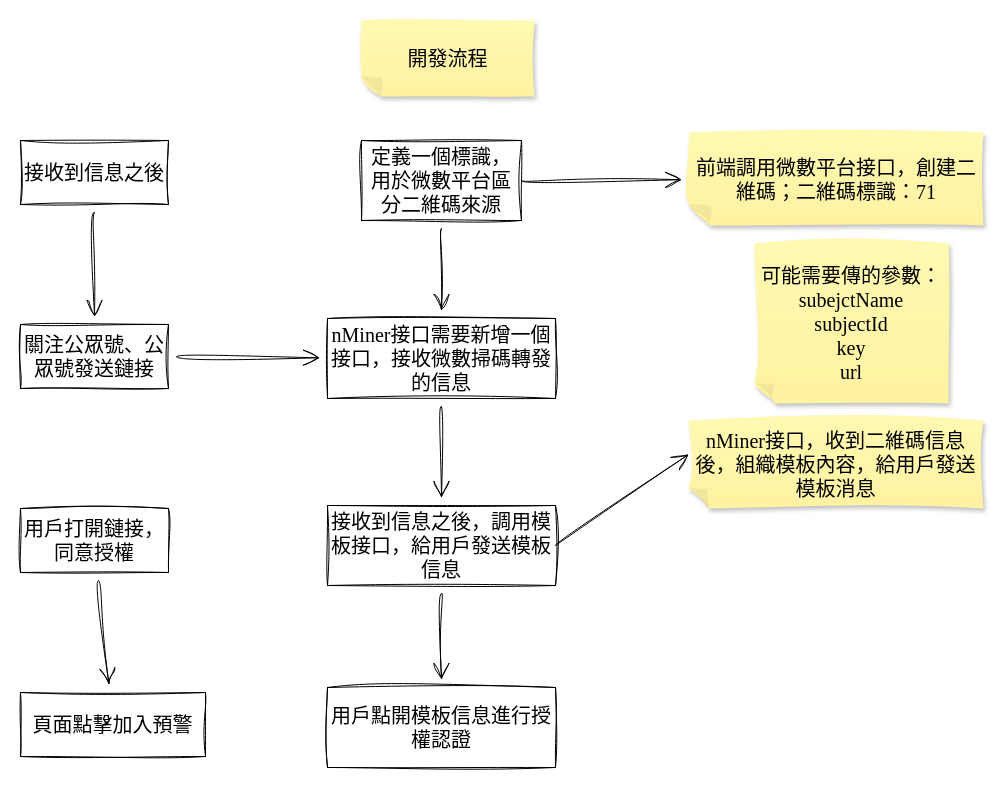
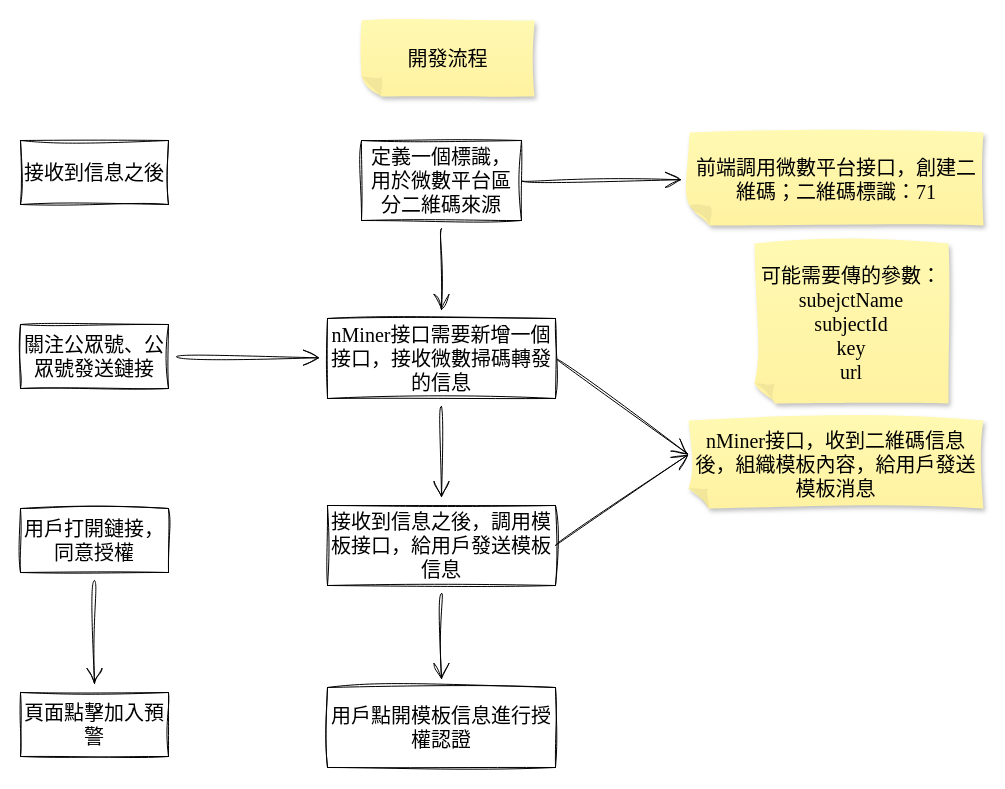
- <mxCell id="2" value="" style="edgeStyle=none;curved=1;rounded=0;sketch=1;hachureGap=4;jiggle=2;orthogonalLoop=1;jettySize=auto;html=1;fontFamily=Architects Daughter;fontSource=https%3A%2F%2Ffonts.googleapis.com%2Fcss%3Ffamily%3DArchitects%2BDaughter;fontSize=16;endArrow=open;startSize=14;endSize=14;sourcePerimeterSpacing=8;targetPerimeterSpacing=8;" parent="1" source="3" target="5" edge="1"><mxGeometry relative="1" as="geometry" /></mxCell>
+ <mxCell id="13" style="edgeStyle=none;curved=1;rounded=0;sketch=1;hachureGap=4;jiggle=2;orthogonalLoop=1;jettySize=auto;html=1;exitX=1;exitY=0.5;exitDx=0;exitDy=0;fontFamily=Architects Daughter;fontSource=https%3A%2F%2Ffonts.googleapis.com%2Fcss%3Ffamily%3DArchitects%2BDaughter;fontSize=16;endArrow=open;startSize=14;endSize=14;sourcePerimeterSpacing=8;targetPerimeterSpacing=8;entryX=0;entryY=0;entryDx=295;entryDy=54;entryPerimeter=0;" parent="1" source="14" target="21" edge="1"><mxGeometry relative="1" as="geometry" /></mxCell>
- <mxCell id="8" value="頁面點擊加入預警" style="rounded=0;whiteSpace=wrap;html=1;sketch=1;hachureGap=4;jiggle=2;fontFamily=Architects Daughter;fontSource=https%3A%2F%2Ffonts.googleapis.com%2Fcss%3Ffamily%3DArchitects%2BDaughter;fontSize=20;" parent="1" vertex="1"><mxGeometry x="20" y="692" width="185" height="64" as="geometry" /></mxCell>
+ <mxCell id="8" value="頁面點擊加入預警" style="rounded=0;whiteSpace=wrap;html=1;sketch=1;hachureGap=4;jiggle=2;fontFamily=Architects Daughter;fontSource=https%3A%2F%2Ffonts.googleapis.com%2Fcss%3Ffamily%3DArchitects%2BDaughter;fontSize=20;" parent="1" vertex="1"><mxGeometry x="20" y="692" width="148" height="64" as="geometry" /></mxCell>
